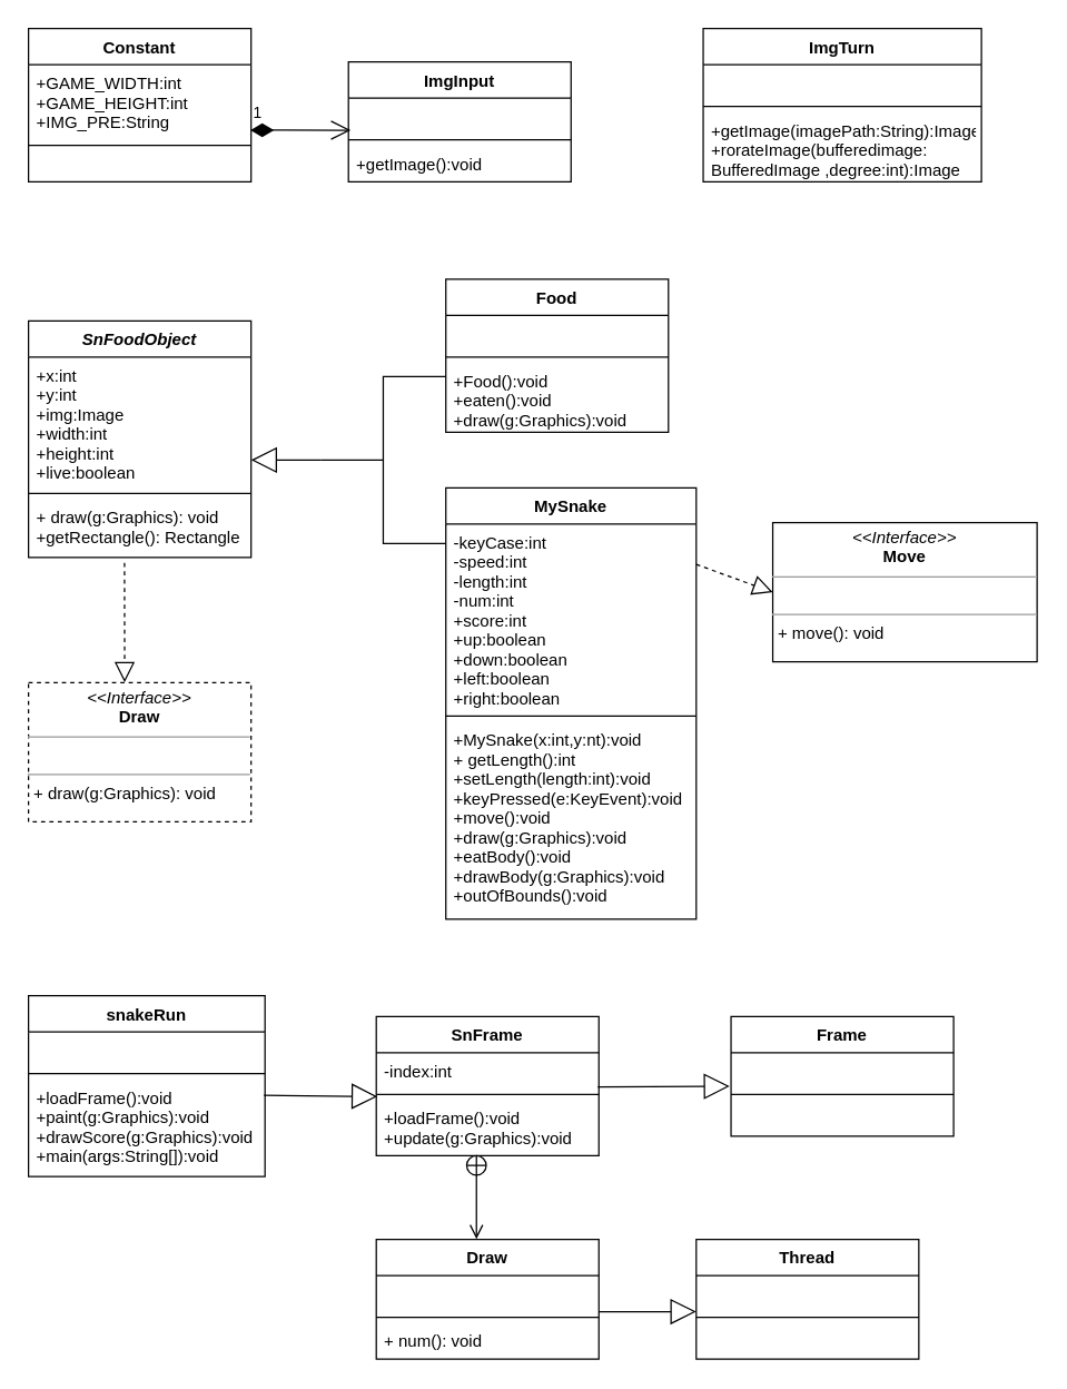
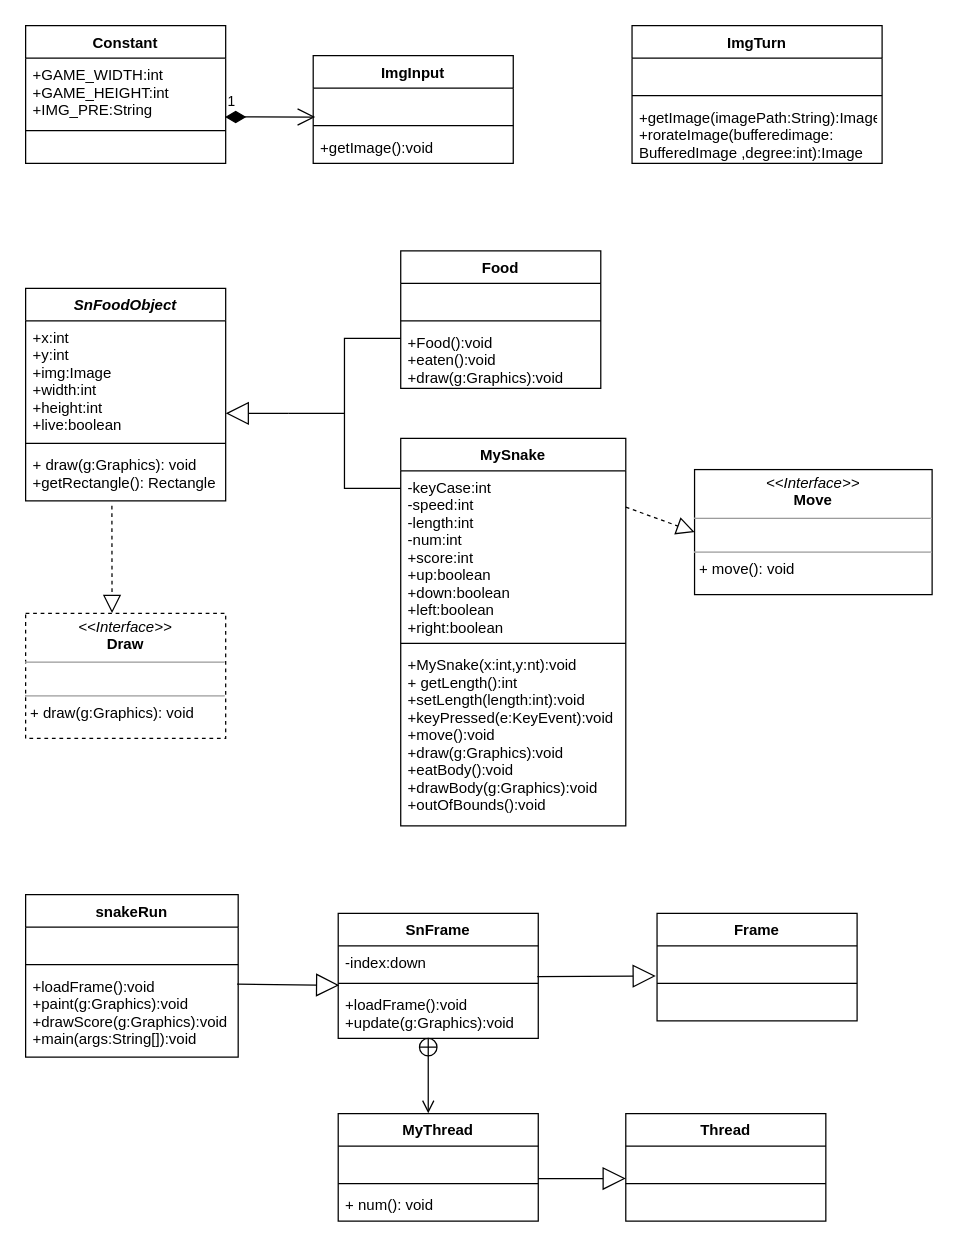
- <mxCell id="15" value="-index:int" style="text;strokeColor=none;fillColor=none;align=left;verticalAlign=top;spacingLeft=4;spacingRight=4;overflow=hidden;rotatable=0;points=[[0,0.5],[1,0.5]];portConstraint=eastwest;" vertex="1" parent="14"><mxGeometry y="26" width="160" height="26" as="geometry" /></mxCell>
+ <mxCell id="15" value="-index:down" style="text;strokeColor=none;fillColor=none;align=left;verticalAlign=top;spacingLeft=4;spacingRight=4;overflow=hidden;rotatable=0;points=[[0,0.5],[1,0.5]];portConstraint=eastwest;" vertex="1" parent="14"><mxGeometry y="26" width="160" height="26" as="geometry" /></mxCell>
- <mxCell id="31" value="Draw" style="swimlane;fontStyle=1;align=center;verticalAlign=top;childLayout=stackLayout;horizontal=1;startSize=26;horizontalStack=0;resizeParent=1;resizeParentMax=0;resizeLast=0;collapsible=1;marginBottom=0;" vertex="1" parent="1"><mxGeometry x="270" y="890" width="160" height="86" as="geometry" /></mxCell>
+ <mxCell id="31" value="MyThread" style="swimlane;fontStyle=1;align=center;verticalAlign=top;childLayout=stackLayout;horizontal=1;startSize=26;horizontalStack=0;resizeParent=1;resizeParentMax=0;resizeLast=0;collapsible=1;marginBottom=0;" vertex="1" parent="1"><mxGeometry x="270" y="890" width="160" height="86" as="geometry" /></mxCell>
